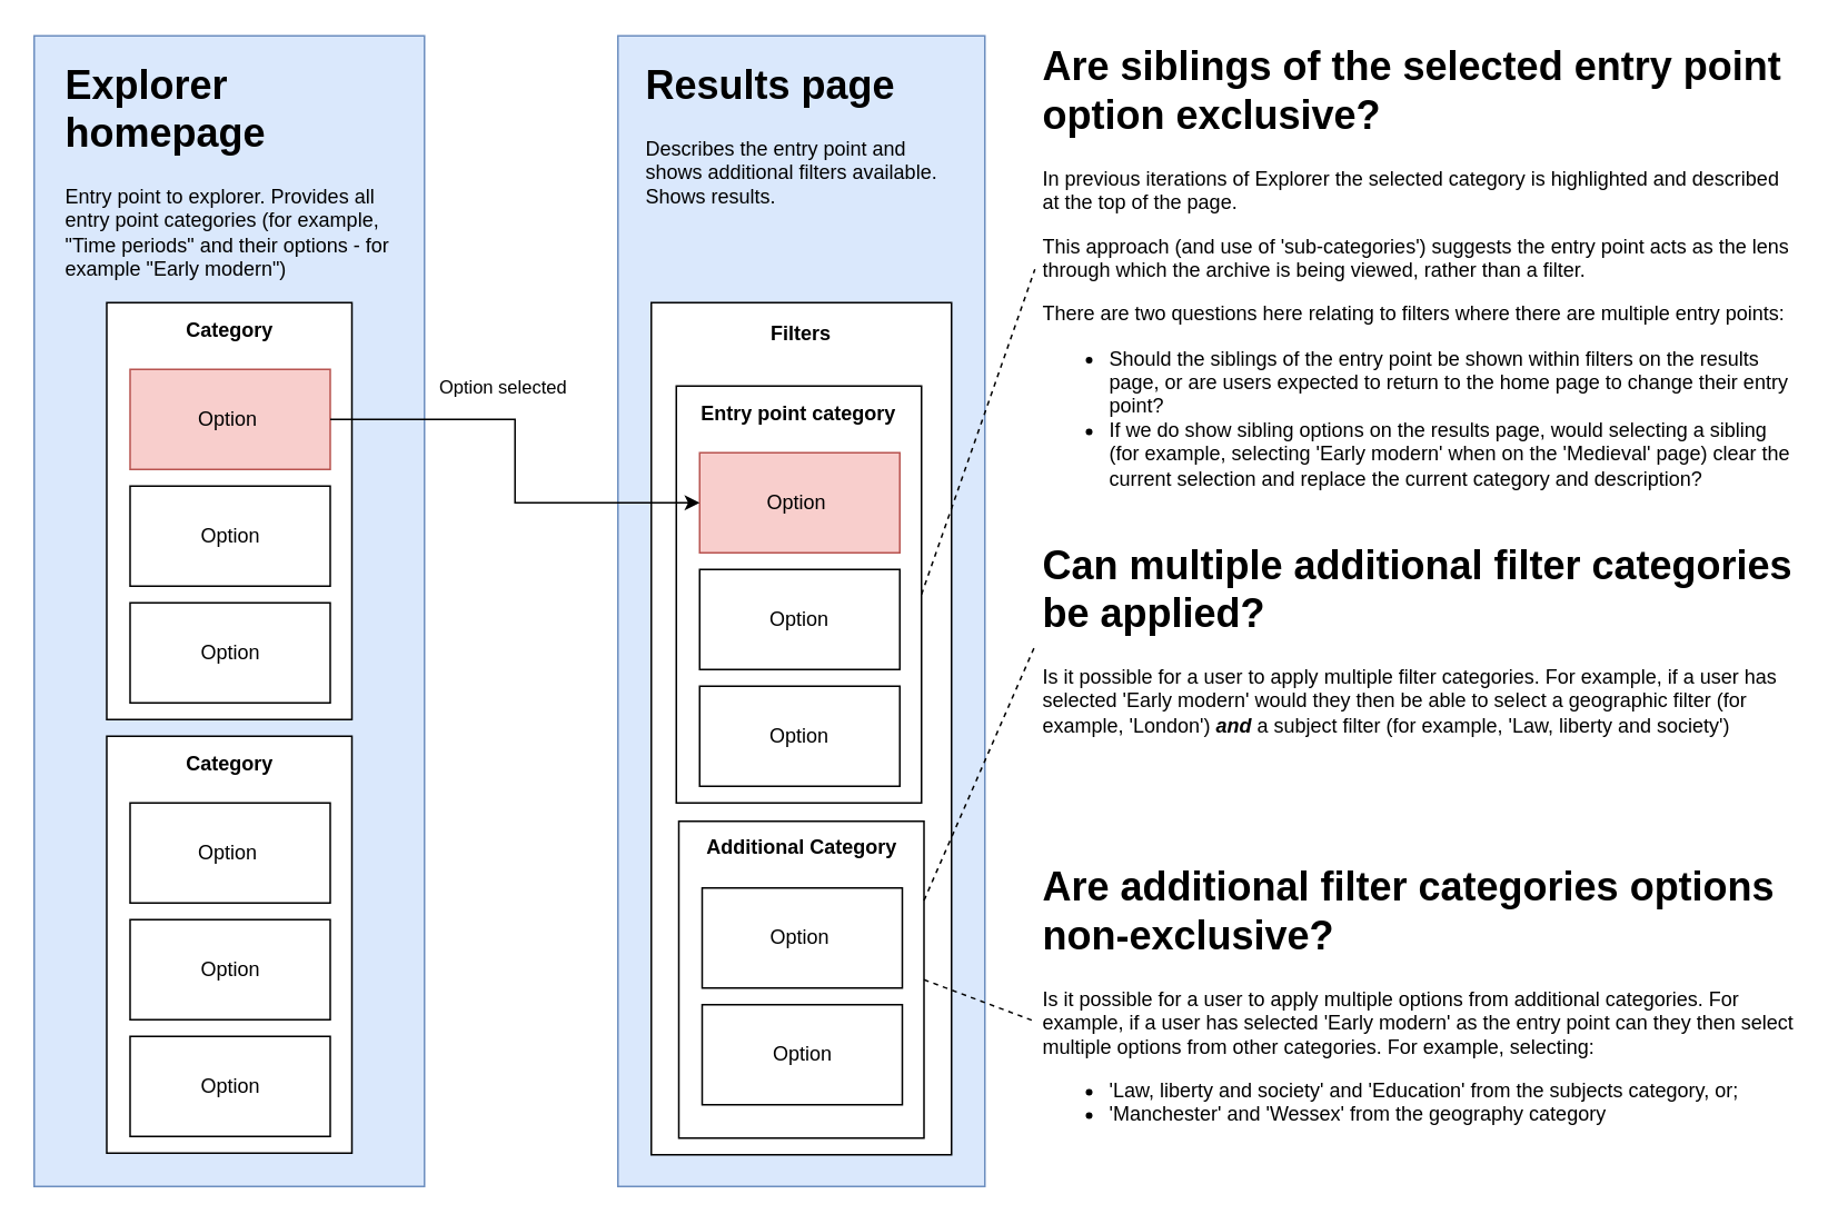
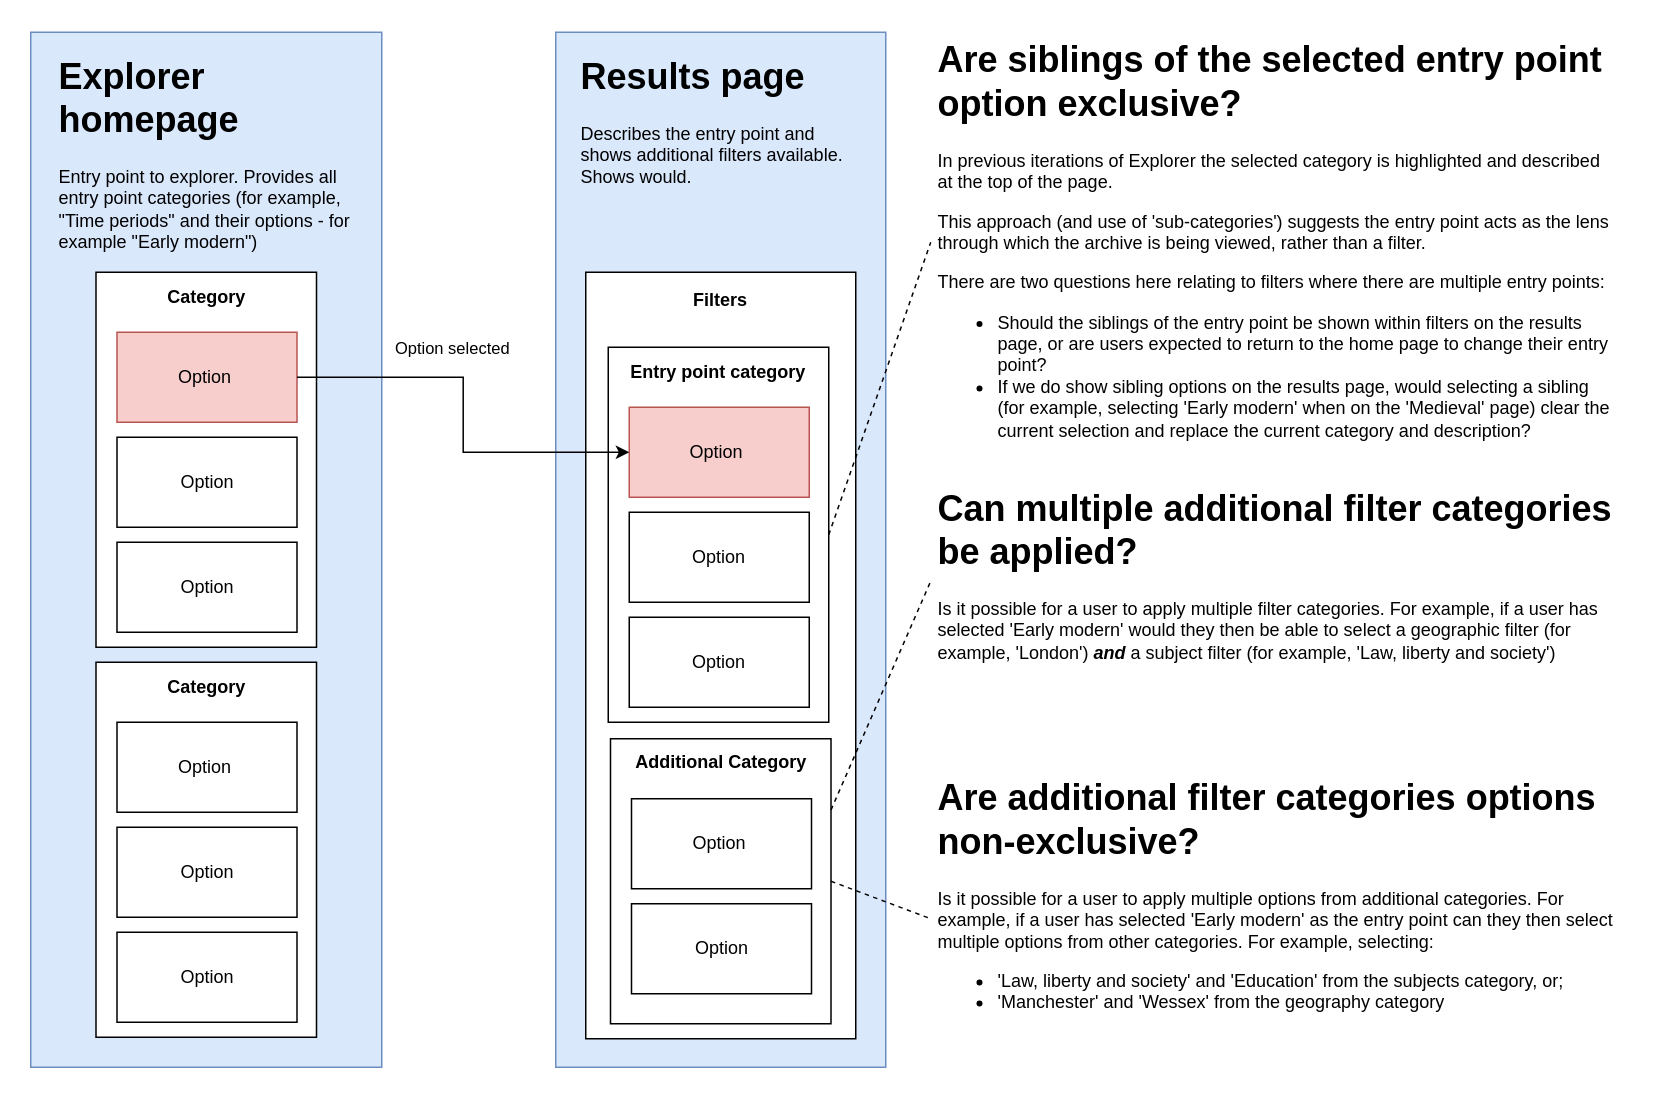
- <mxCell id="13" value="&lt;h1&gt;Results page&lt;/h1&gt;&lt;p&gt;Describes the entry point and shows additional filters available. Shows results.&lt;/p&gt;&lt;p&gt;&lt;br&gt;&lt;/p&gt;" style="text;html=1;strokeColor=none;fillColor=none;spacing=5;spacingTop=-20;whiteSpace=wrap;overflow=hidden;rounded=0;" vertex="1" parent="1"><mxGeometry x="382" y="31" width="198" height="150" as="geometry" /></mxCell>
+ <mxCell id="13" value="&lt;h1&gt;Results page&lt;/h1&gt;&lt;p&gt;Describes the entry point and shows additional filters available. Shows would.&lt;/p&gt;&lt;p&gt;&lt;br&gt;&lt;/p&gt;" style="text;html=1;strokeColor=none;fillColor=none;spacing=5;spacingTop=-20;whiteSpace=wrap;overflow=hidden;rounded=0;" vertex="1" parent="1"><mxGeometry x="382" y="31" width="198" height="150" as="geometry" /></mxCell>
